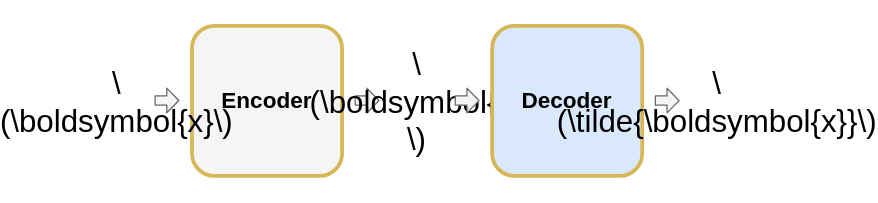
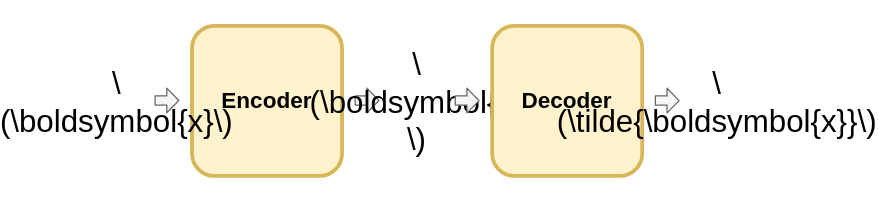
- <mxCell id="3" value="Encoder" style="rounded=1;whiteSpace=wrap;html=1;fillColor=#f5f5f5;strokeColor=#d6b656;strokeWidth=3;horizontal=1;rotation=0;fontStyle=1;fontSize=18;" parent="1" vertex="1"><mxGeometry x="100" y="20" width="120" height="120" as="geometry" /></mxCell>
+ <mxCell id="3" value="Encoder" style="rounded=1;whiteSpace=wrap;html=1;fillColor=#fff2cc;strokeColor=#d6b656;strokeWidth=3;horizontal=1;rotation=0;fontStyle=1;fontSize=18;" parent="1" vertex="1"><mxGeometry x="100" y="20" width="120" height="120" as="geometry" /></mxCell>
- <mxCell id="7" value="Decoder" style="rounded=1;whiteSpace=wrap;html=1;fillColor=#dae8fc;strokeColor=#d6b656;strokeWidth=3;horizontal=1;rotation=0;fontStyle=1;fontSize=18;" vertex="1" parent="1"><mxGeometry x="340" y="20" width="120" height="120" as="geometry" /></mxCell>
+ <mxCell id="7" value="Decoder" style="rounded=1;whiteSpace=wrap;html=1;fillColor=#fff2cc;strokeColor=#d6b656;strokeWidth=3;horizontal=1;rotation=0;fontStyle=1;fontSize=18;" vertex="1" parent="1"><mxGeometry x="340" y="20" width="120" height="120" as="geometry" /></mxCell>
